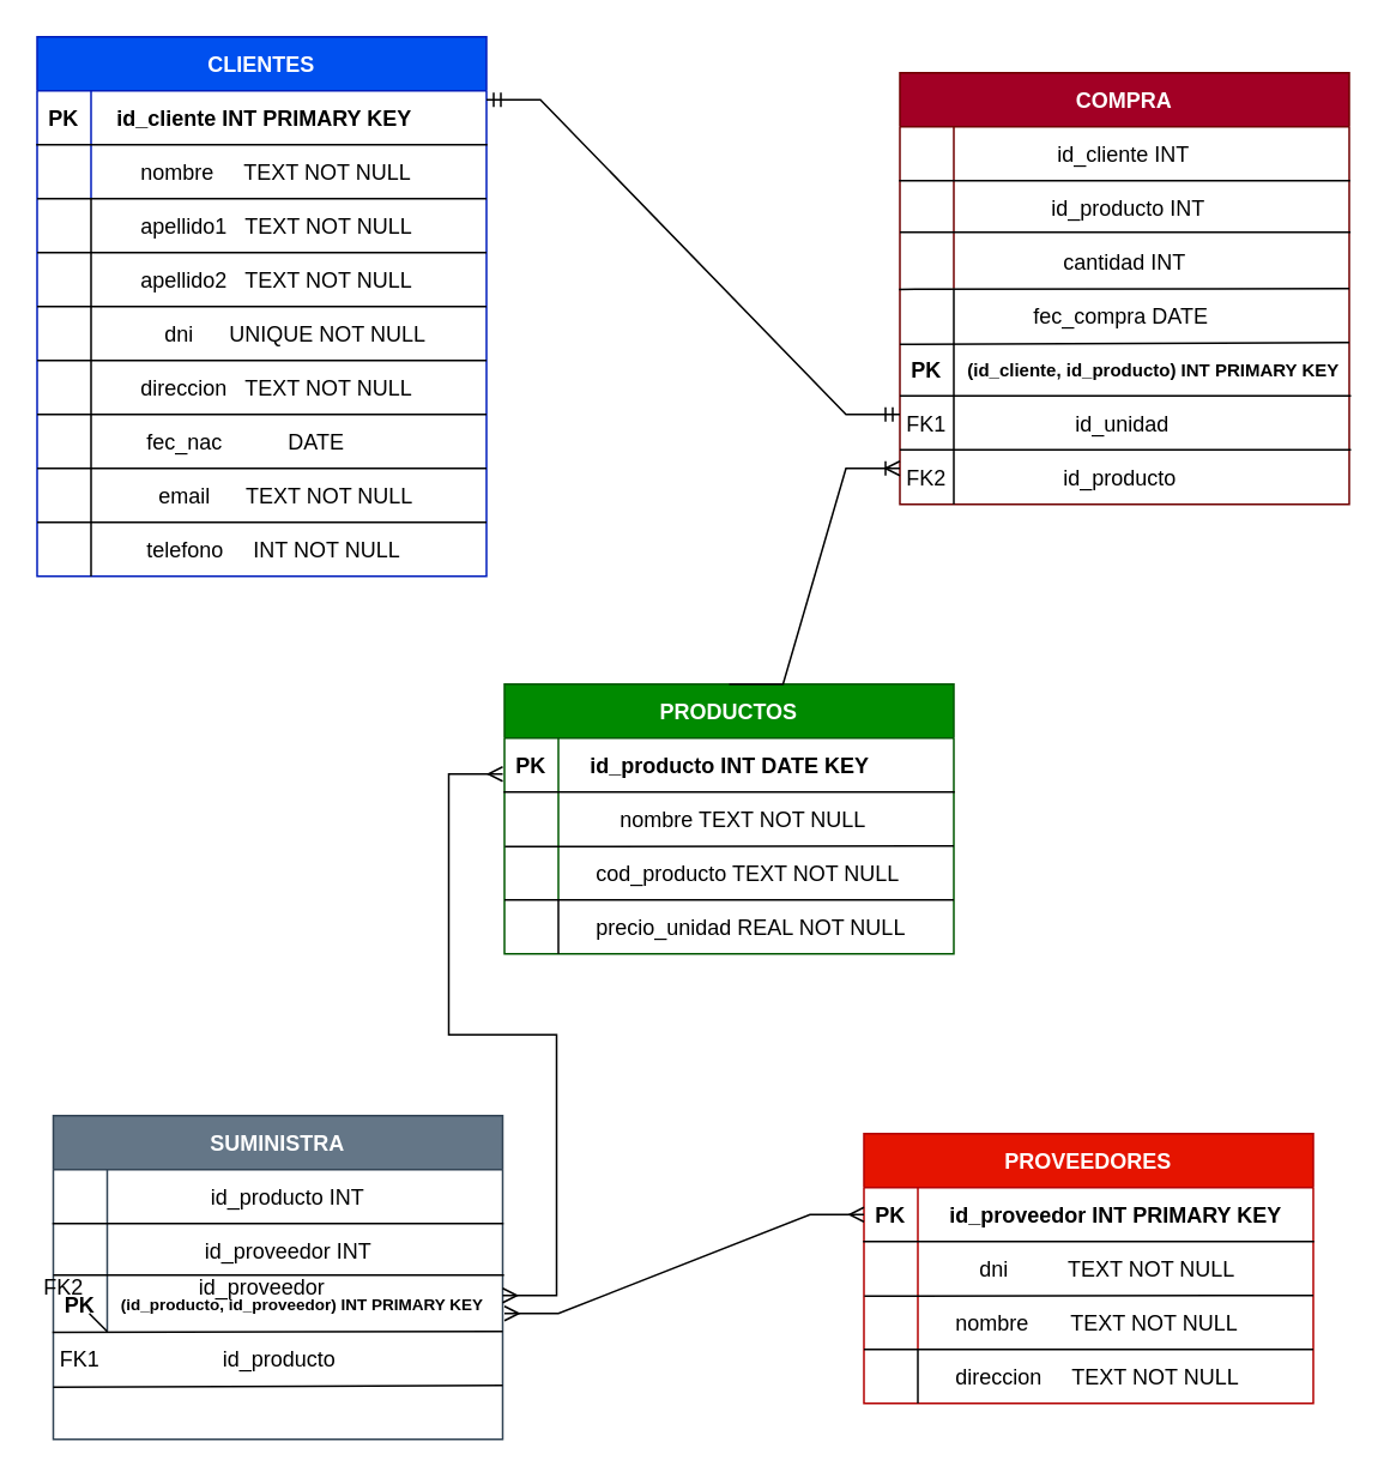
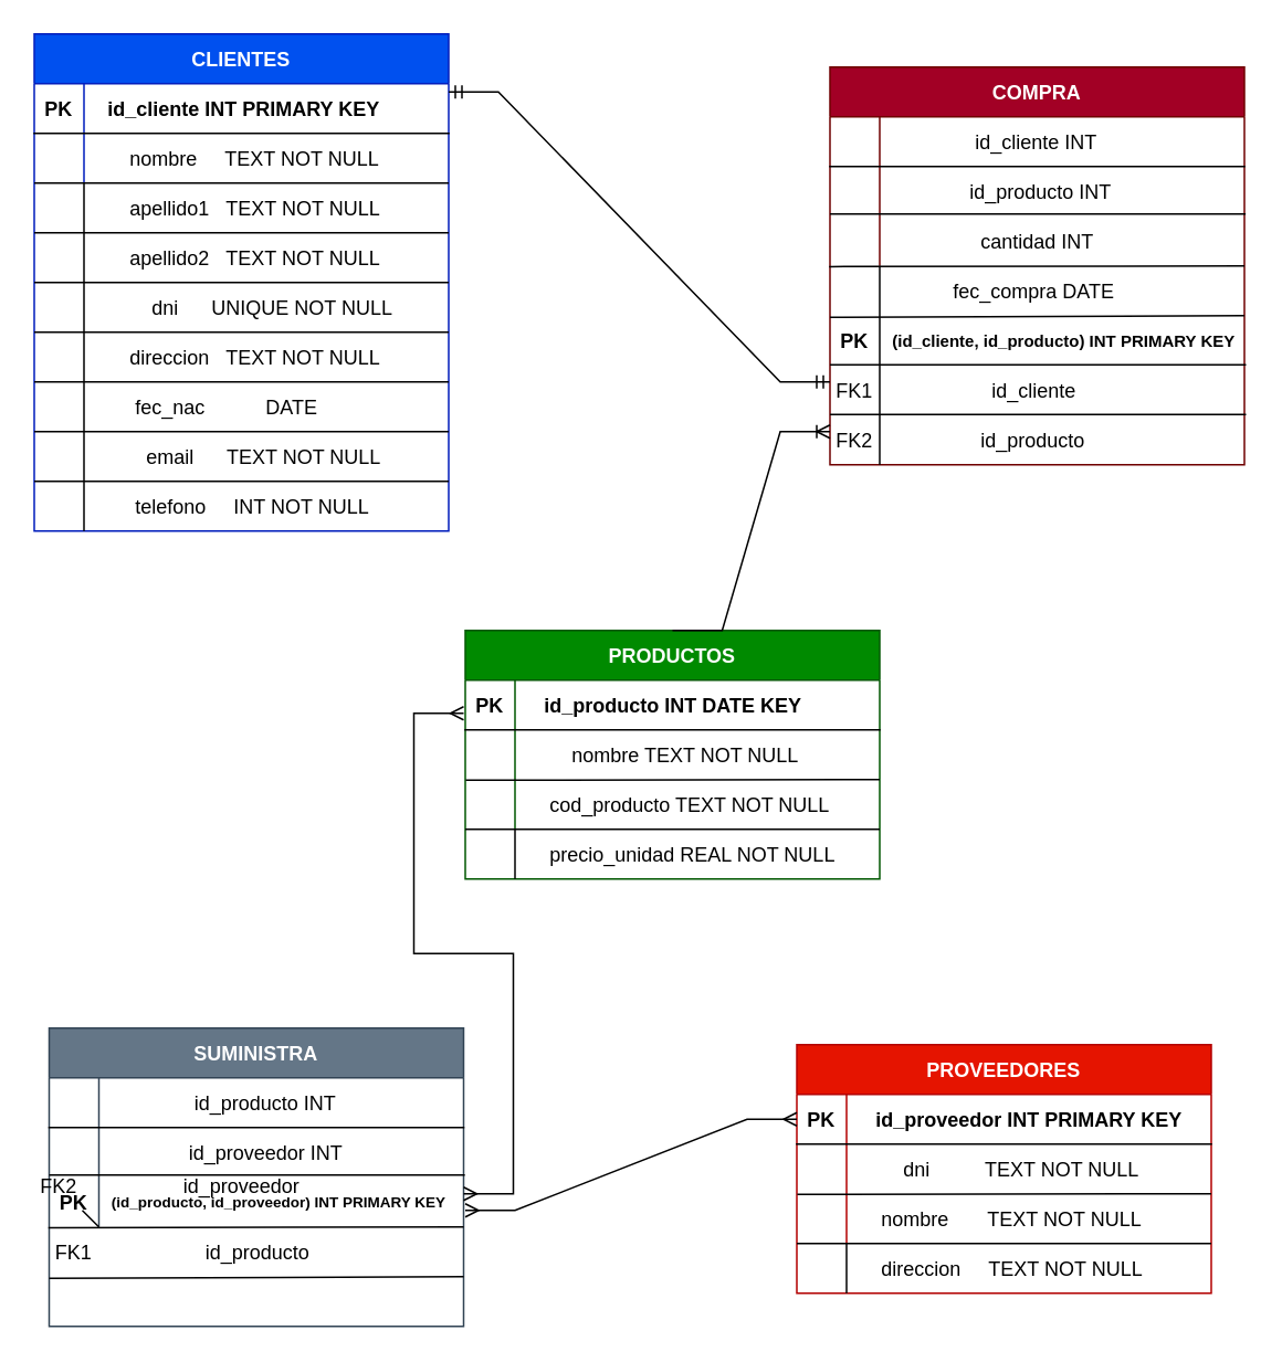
- <mxCell id="56" value="                  id_unidad" style="shape=partialRectangle;overflow=hidden;connectable=0;fillColor=none;top=0;left=0;bottom=0;right=0;align=left;spacingLeft=6;" parent="1" vertex="1"><mxGeometry x="530" y="220" width="220" height="30" as="geometry"><mxRectangle width="220" height="30" as="alternateBounds" /></mxGeometry></mxCell>
+ <mxCell id="56" value="                  id_cliente" style="shape=partialRectangle;overflow=hidden;connectable=0;fillColor=none;top=0;left=0;bottom=0;right=0;align=left;spacingLeft=6;" parent="1" vertex="1"><mxGeometry x="530" y="220" width="220" height="30" as="geometry"><mxRectangle width="220" height="30" as="alternateBounds" /></mxGeometry></mxCell>
